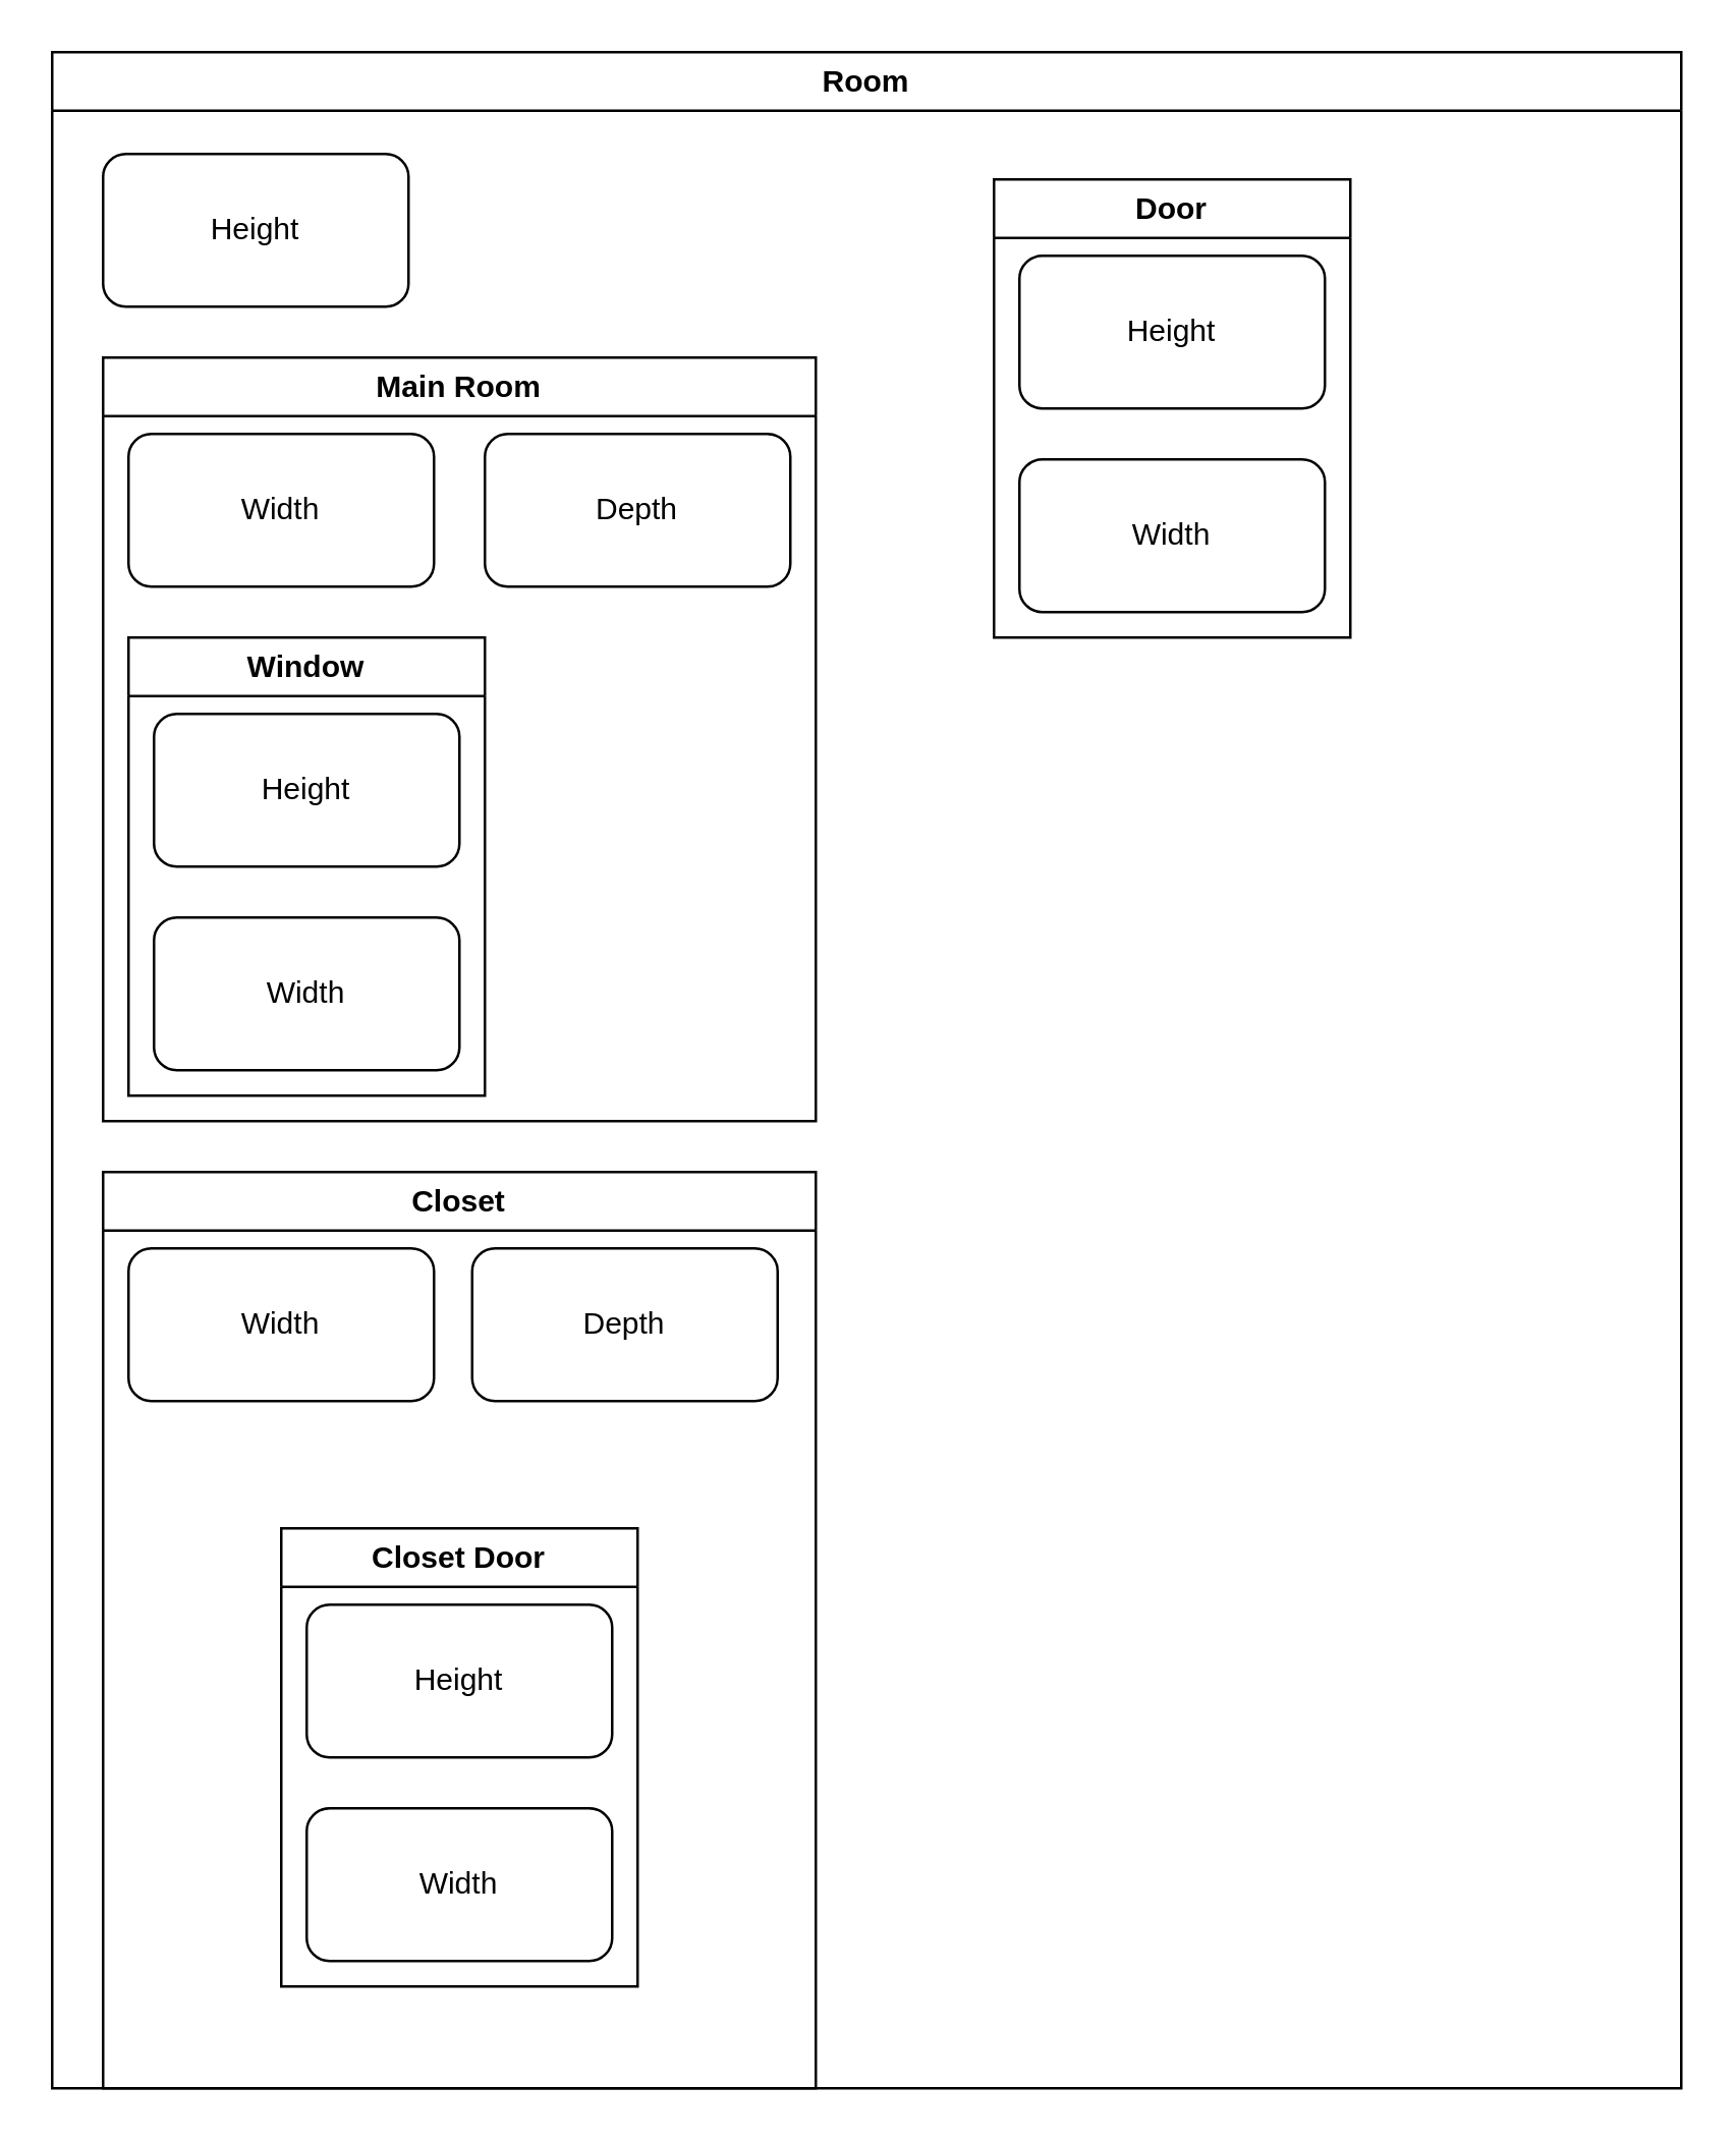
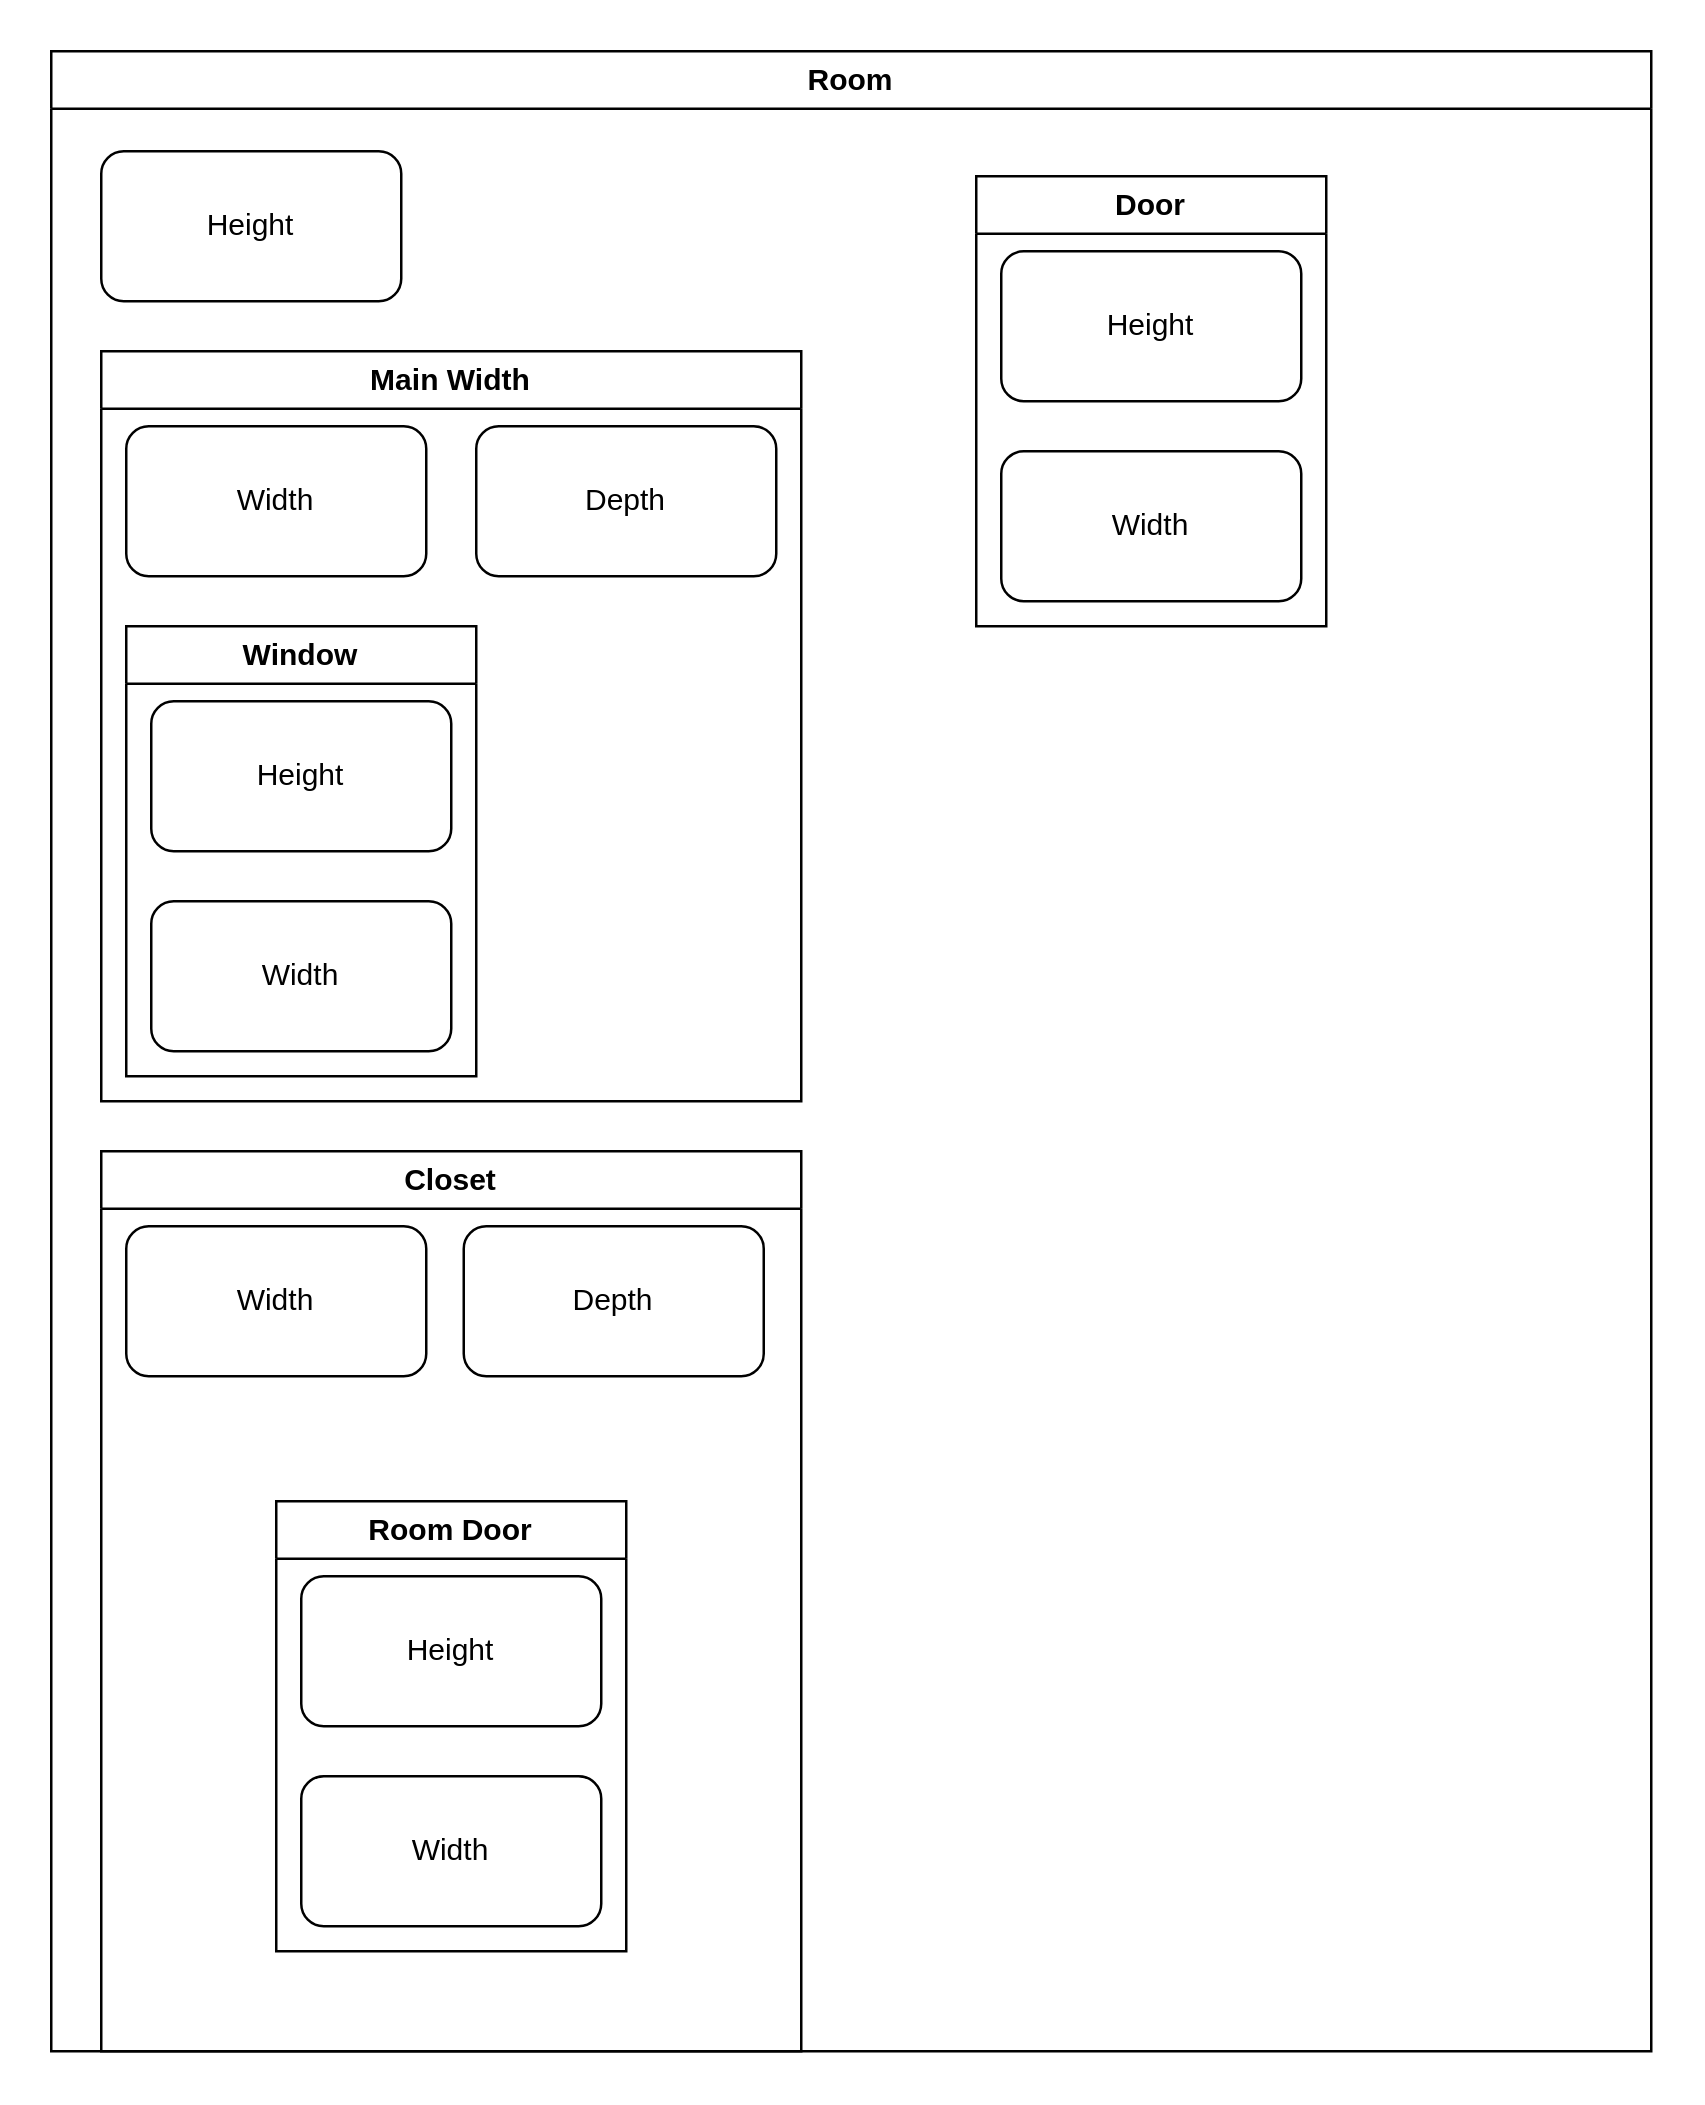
- <mxCell id="4" value="Main Room" style="swimlane;whiteSpace=wrap;html=1;" vertex="1" parent="2"><mxGeometry x="20" y="120" width="280" height="300" as="geometry" /></mxCell>
+ <mxCell id="4" value="Main Width" style="swimlane;whiteSpace=wrap;html=1;" vertex="1" parent="2"><mxGeometry x="20" y="120" width="280" height="300" as="geometry" /></mxCell>
- <mxCell id="13" value="Closet Door" style="swimlane;whiteSpace=wrap;html=1;" vertex="1" parent="10"><mxGeometry x="70" y="140" width="140" height="180" as="geometry" /></mxCell>
+ <mxCell id="13" value="Room Door" style="swimlane;whiteSpace=wrap;html=1;" vertex="1" parent="10"><mxGeometry x="70" y="140" width="140" height="180" as="geometry" /></mxCell>
